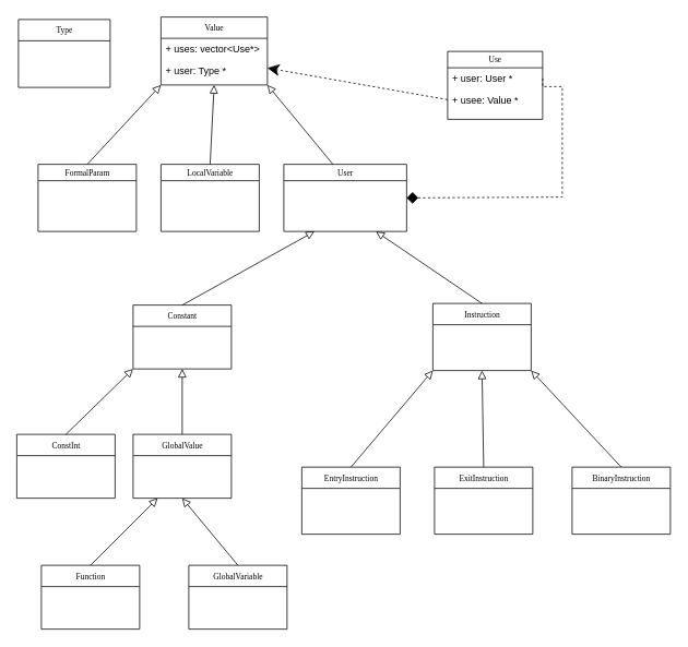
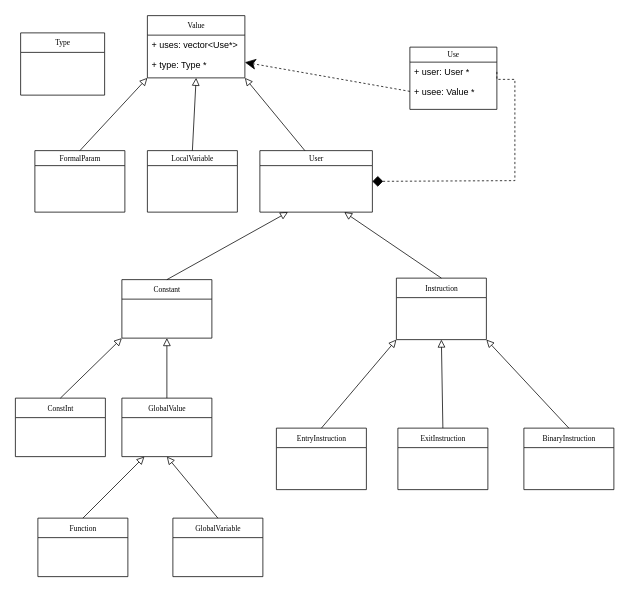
- <mxCell id="29" value="Type" style="swimlane;html=1;fontStyle=0;childLayout=stackLayout;horizontal=1;startSize=26;fillColor=none;horizontalStack=0;resizeParent=1;resizeLast=0;collapsible=1;marginBottom=0;swimlaneFillColor=#ffffff;rounded=0;shadow=0;comic=0;labelBackgroundColor=none;strokeWidth=1;fontFamily=Verdana;fontSize=10;align=center;" vertex="1" parent="1"><mxGeometry x="22" y="23" width="112" height="83" as="geometry" /></mxCell>
+ <mxCell id="29" value="Type" style="swimlane;html=1;fontStyle=0;childLayout=stackLayout;horizontal=1;startSize=26;fillColor=none;horizontalStack=0;resizeParent=1;resizeLast=0;collapsible=1;marginBottom=0;swimlaneFillColor=#ffffff;rounded=0;shadow=0;comic=0;labelBackgroundColor=none;strokeWidth=1;fontFamily=Verdana;fontSize=10;align=center;" vertex="1" parent="1"><mxGeometry x="27" y="43" width="112" height="83" as="geometry" /></mxCell>
- <mxCell id="6" value="+ user: Type *" style="text;strokeColor=none;fillColor=none;align=left;verticalAlign=top;spacingLeft=4;spacingRight=4;overflow=hidden;rotatable=0;points=[[0,0.5],[1,0.5]];portConstraint=eastwest;whiteSpace=wrap;html=1;" vertex="1" parent="4"><mxGeometry y="52" width="130" height="26" as="geometry" /></mxCell>
+ <mxCell id="6" value="+ type: Type *" style="text;strokeColor=none;fillColor=none;align=left;verticalAlign=top;spacingLeft=4;spacingRight=4;overflow=hidden;rotatable=0;points=[[0,0.5],[1,0.5]];portConstraint=eastwest;whiteSpace=wrap;html=1;" vertex="1" parent="4"><mxGeometry y="52" width="130" height="26" as="geometry" /></mxCell>
